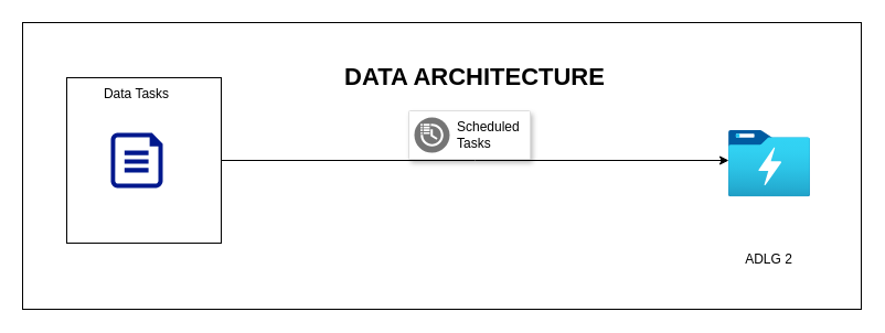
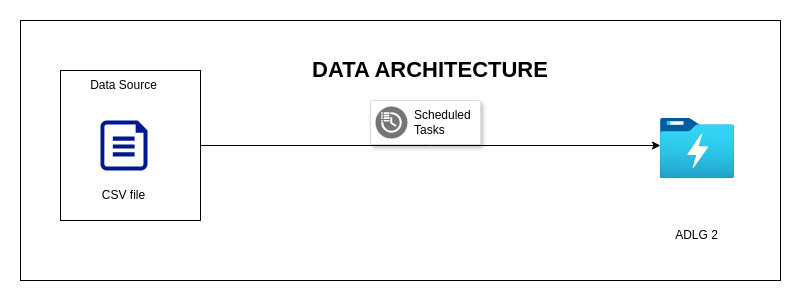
- <mxCell id="6" value="Data Tasks" style="text;html=1;align=center;verticalAlign=middle;whiteSpace=wrap;rounded=0;" parent="1" vertex="1"><mxGeometry x="87" y="70" width="73" height="30" as="geometry" /></mxCell>
+ <mxCell id="6" value="Data Source" style="text;html=1;align=center;verticalAlign=middle;whiteSpace=wrap;rounded=0;" parent="1" vertex="1"><mxGeometry x="87" y="70" width="73" height="30" as="geometry" /></mxCell>
+ <mxCell id="7" value="CSV file" style="text;html=1;align=center;verticalAlign=middle;whiteSpace=wrap;rounded=0;" parent="1" vertex="1"><mxGeometry x="87" y="180" width="73" height="30" as="geometry" /></mxCell>
